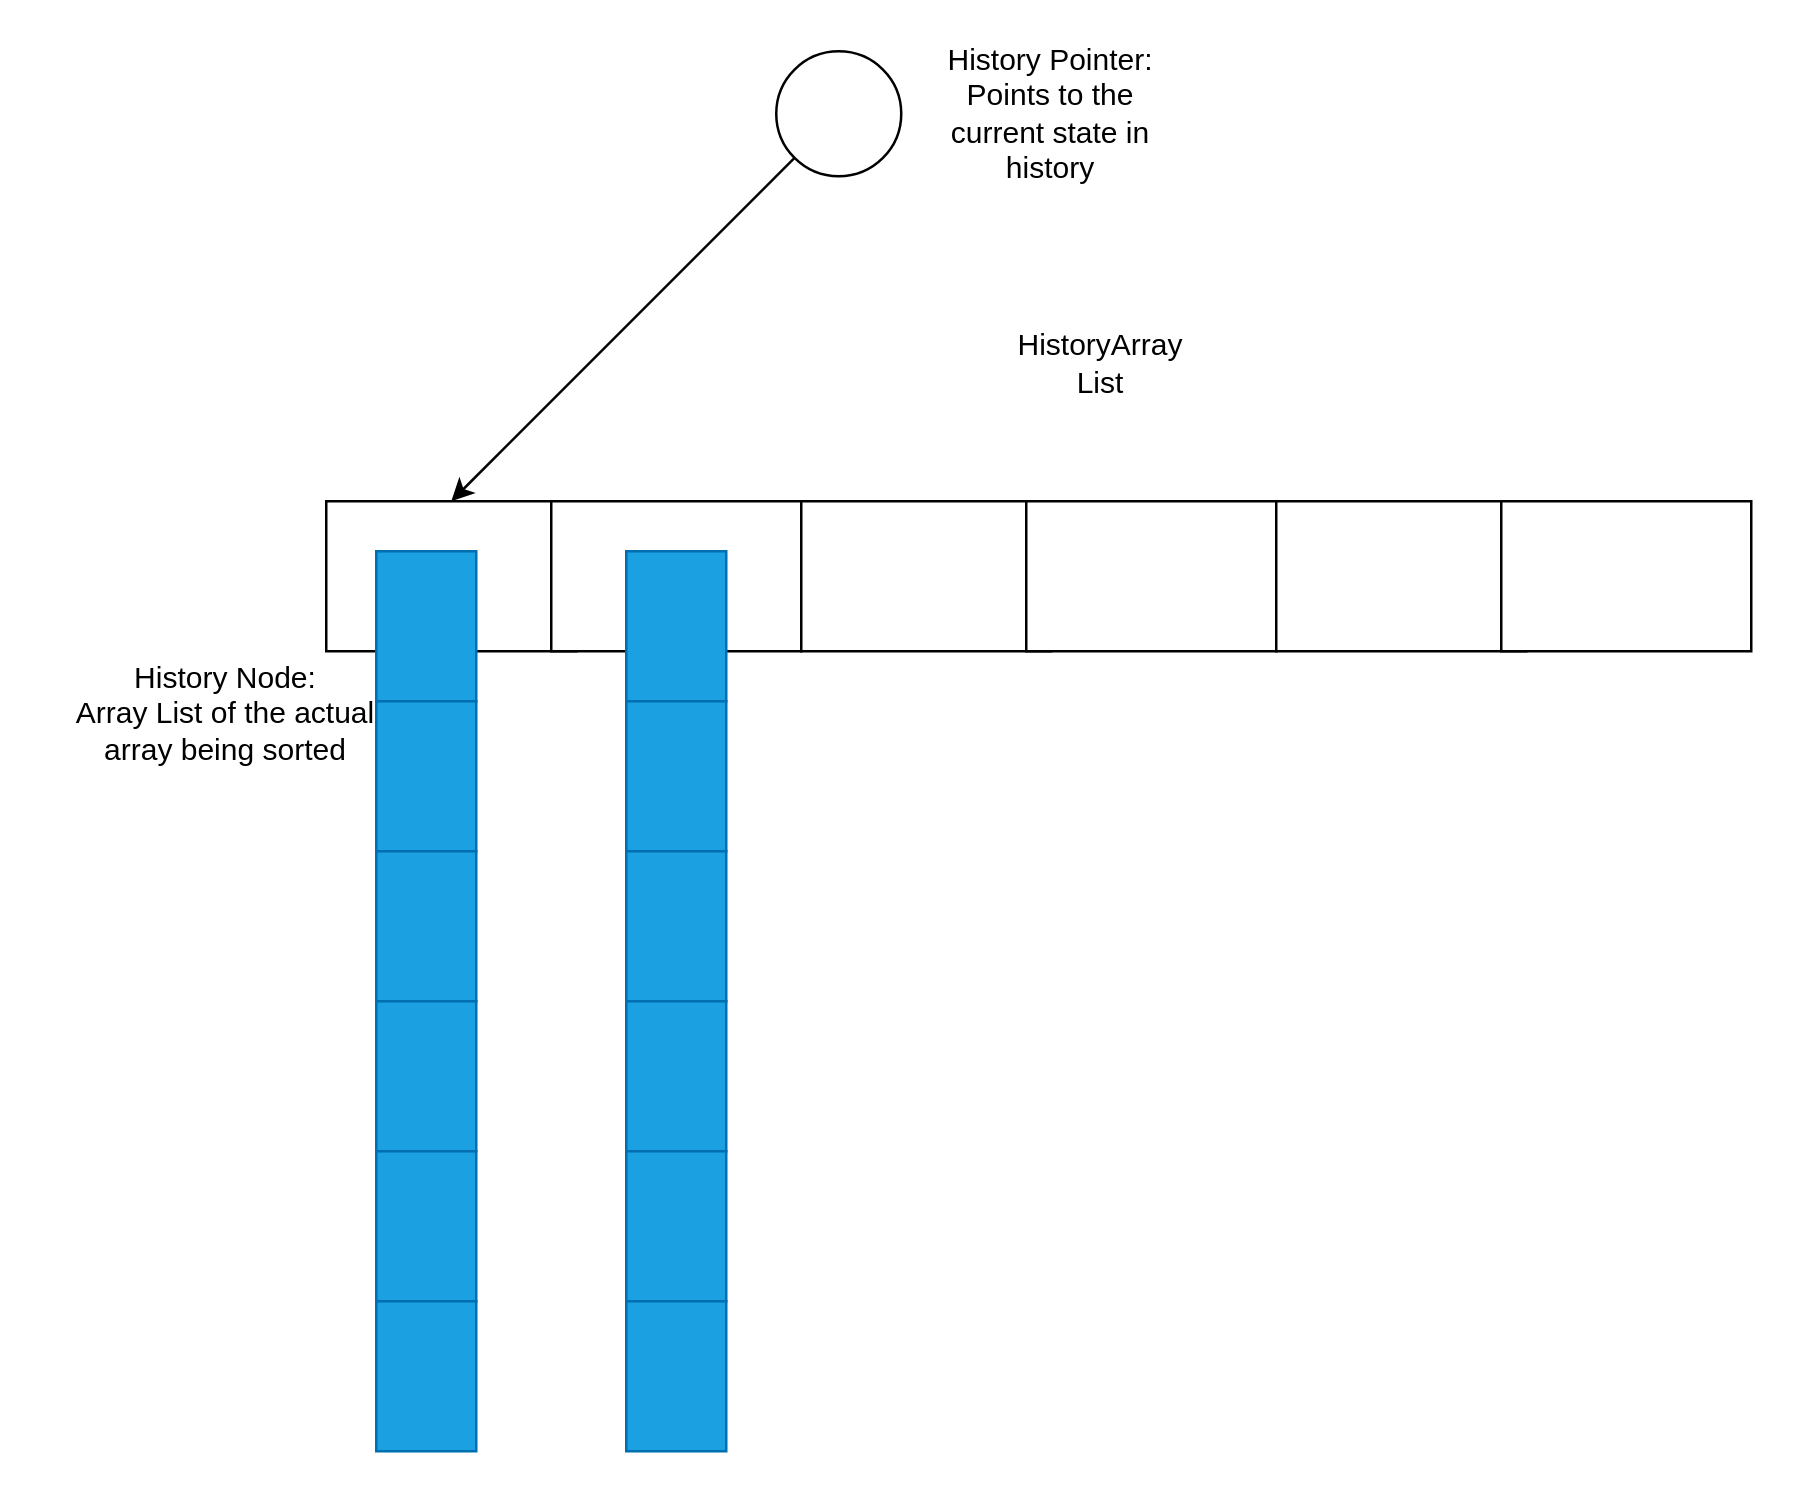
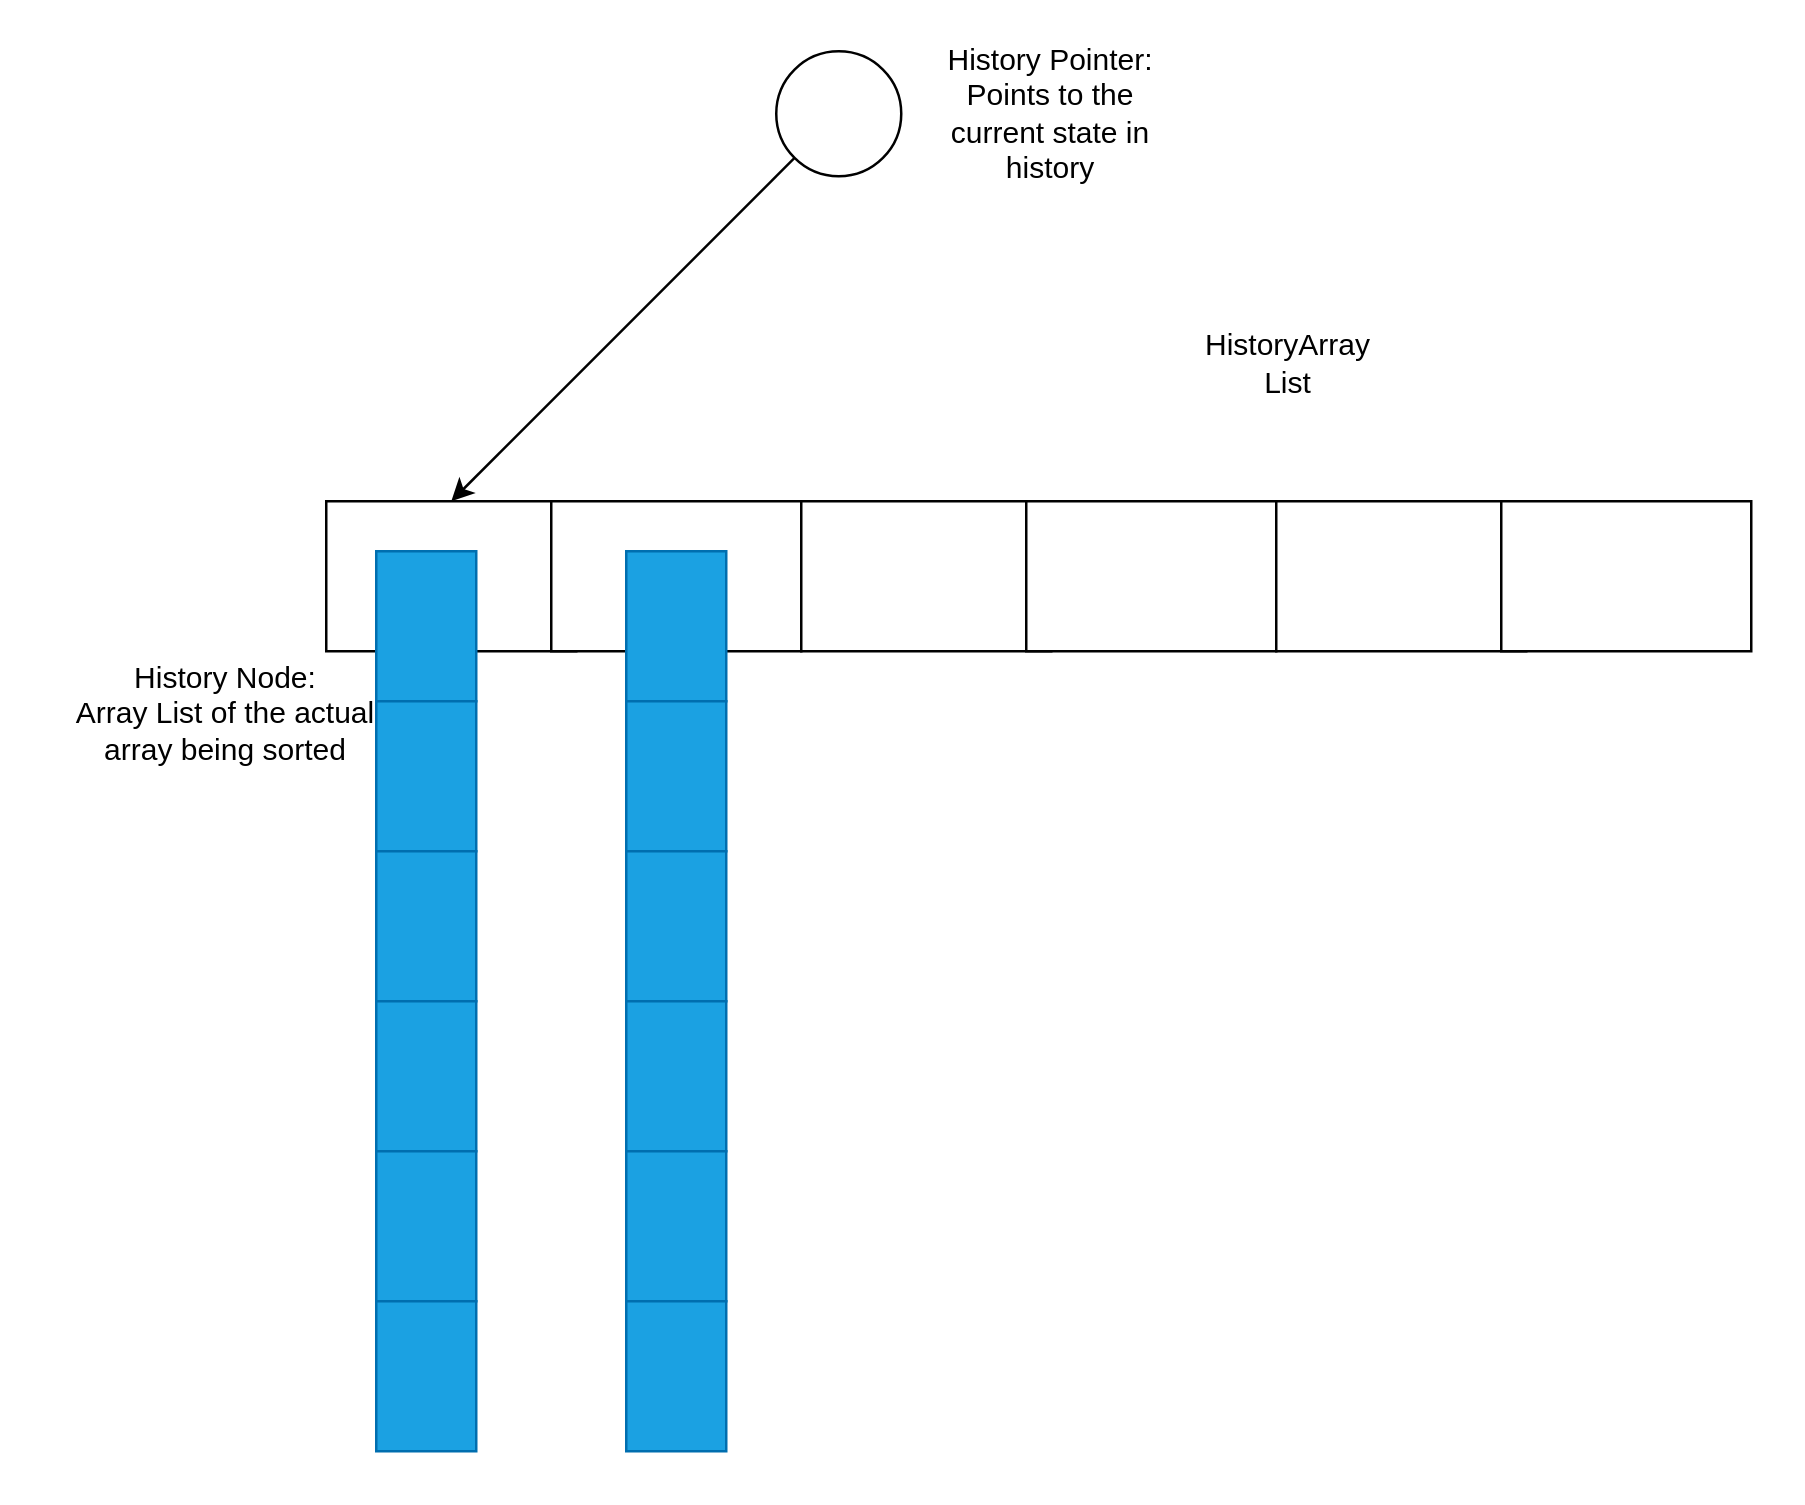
- <mxCell id="20" value="HistoryArray List" style="text;strokeColor=none;align=center;fillColor=none;html=1;verticalAlign=middle;whiteSpace=wrap;rounded=0;" parent="1" vertex="1"><mxGeometry x="410" y="130" width="60" height="30" as="geometry" /></mxCell>
+ <mxCell id="20" value="HistoryArray List" style="text;strokeColor=none;align=center;fillColor=none;html=1;verticalAlign=middle;whiteSpace=wrap;rounded=0;" parent="1" vertex="1"><mxGeometry x="485" y="130" width="60" height="30" as="geometry" /></mxCell>
